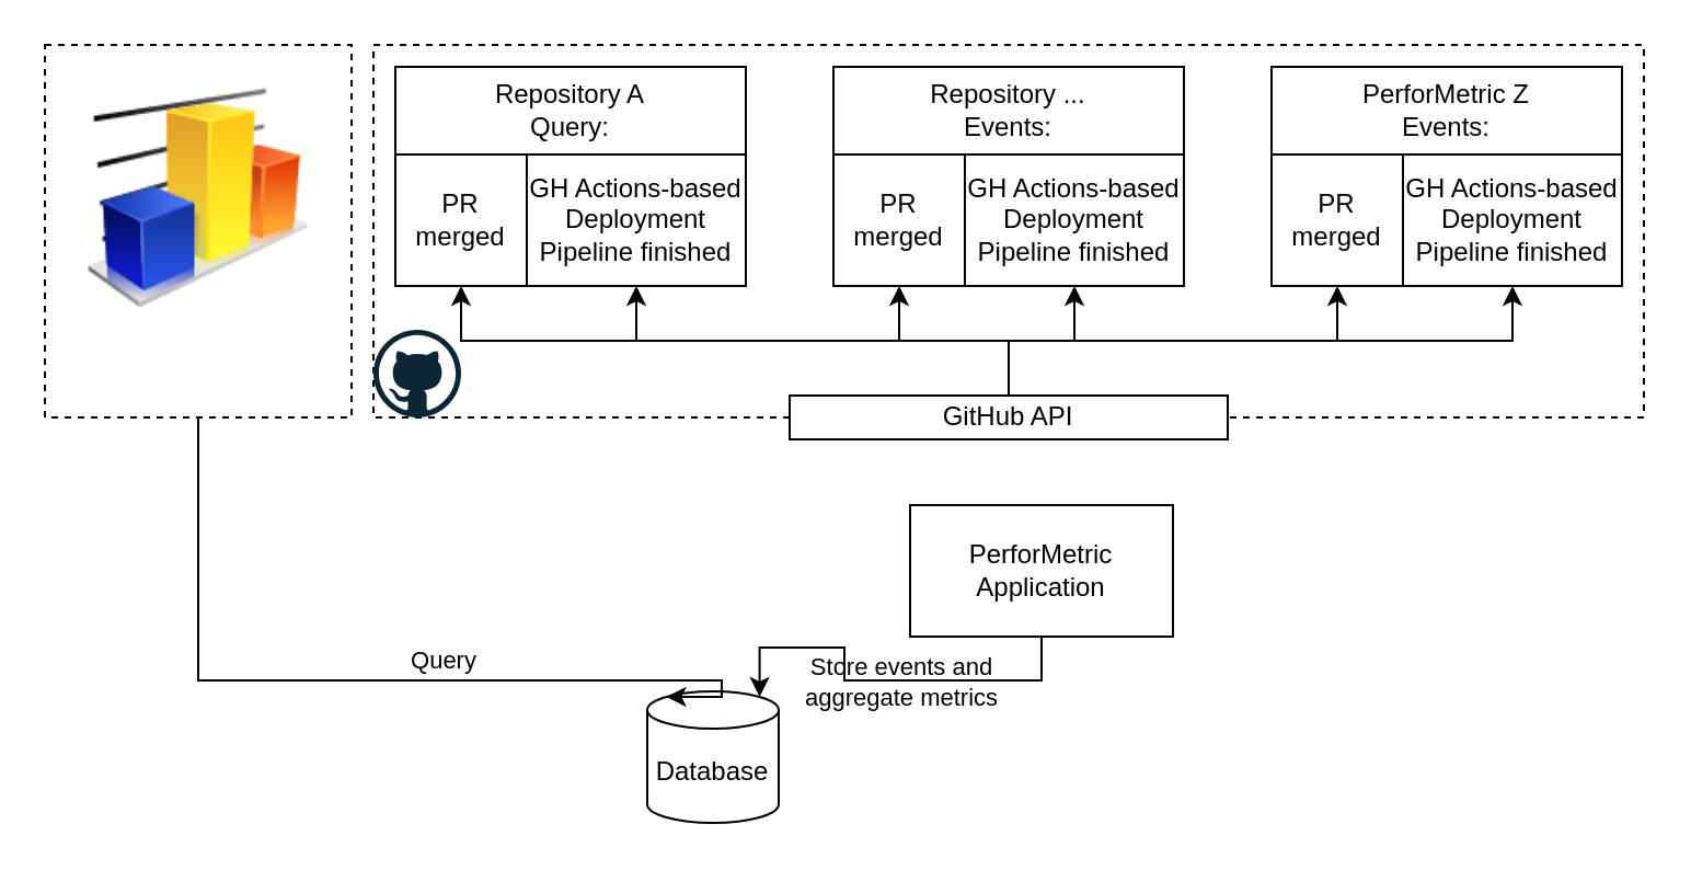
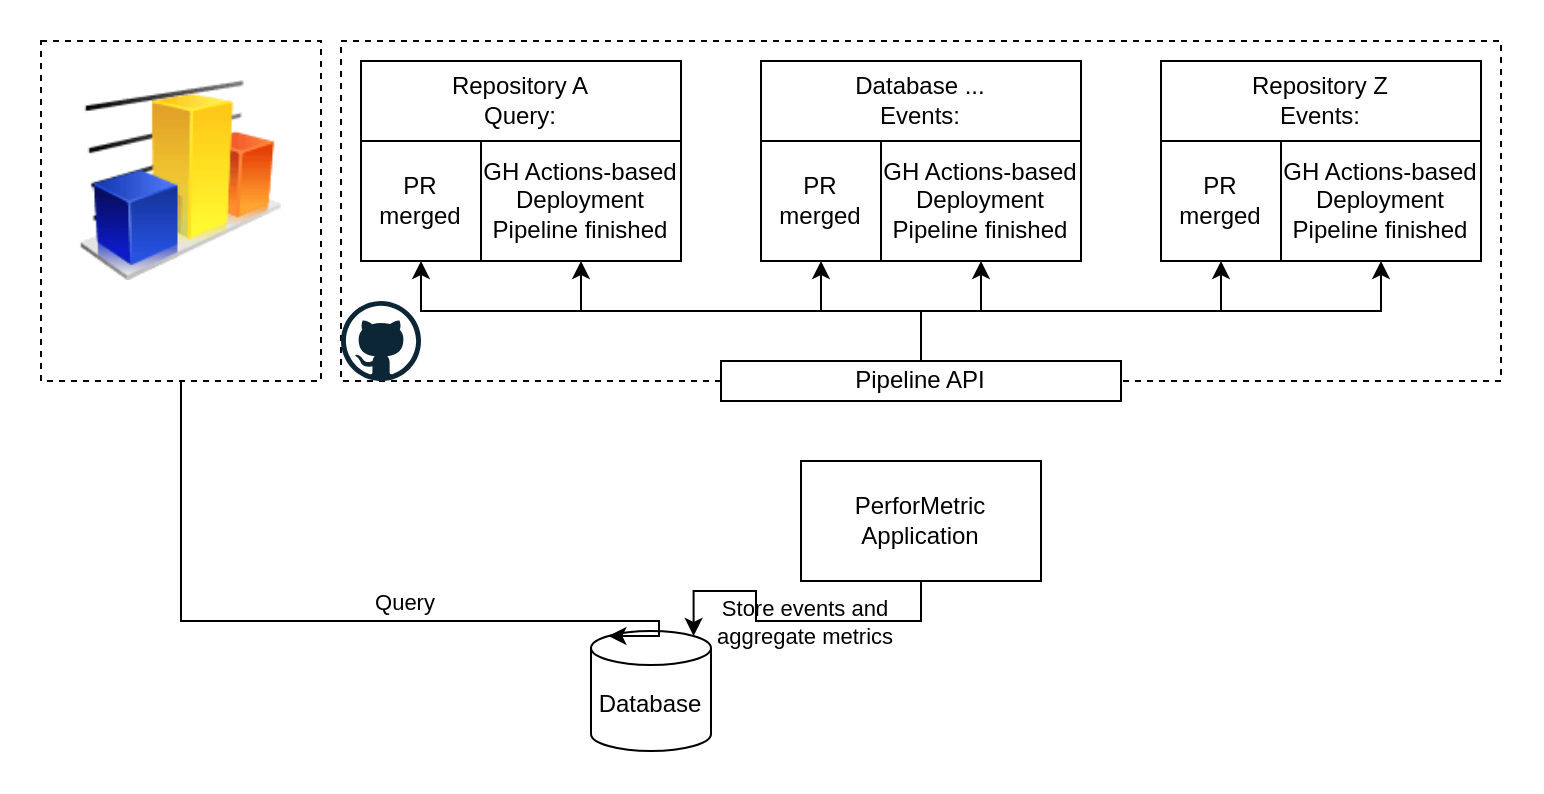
- <mxCell id="18" value="Repository ...&lt;br&gt;Events:" style="rounded=0;whiteSpace=wrap;html=1;fillColor=default;" parent="1" vertex="1"><mxGeometry x="380" y="30" width="160" height="40" as="geometry" /></mxCell>
+ <mxCell id="18" value="Database ...&lt;br&gt;Events:" style="rounded=0;whiteSpace=wrap;html=1;fillColor=default;" parent="1" vertex="1"><mxGeometry x="380" y="30" width="160" height="40" as="geometry" /></mxCell>
- <mxCell id="21" value="PerforMetric Z&lt;br&gt;Events:" style="rounded=0;whiteSpace=wrap;html=1;fillColor=default;" parent="1" vertex="1"><mxGeometry x="580" y="30" width="160" height="40" as="geometry" /></mxCell>
+ <mxCell id="21" value="Repository Z&lt;br&gt;Events:" style="rounded=0;whiteSpace=wrap;html=1;fillColor=default;" parent="1" vertex="1"><mxGeometry x="580" y="30" width="160" height="40" as="geometry" /></mxCell>
- <mxCell id="11" value="GitHub API" style="rounded=0;whiteSpace=wrap;html=1;fillColor=default;" parent="1" vertex="1"><mxGeometry x="360" y="180" width="200" height="20" as="geometry" /></mxCell>
+ <mxCell id="11" value="Pipeline API" style="rounded=0;whiteSpace=wrap;html=1;fillColor=default;" parent="1" vertex="1"><mxGeometry x="360" y="180" width="200" height="20" as="geometry" /></mxCell>
- <mxCell id="14" value="PerforMetric Application" style="rounded=0;whiteSpace=wrap;html=1;fillColor=default;" parent="1" vertex="1"><mxGeometry x="415" y="230" width="120" height="60" as="geometry" /></mxCell>
+ <mxCell id="14" value="PerforMetric Application" style="rounded=0;whiteSpace=wrap;html=1;fillColor=default;" parent="1" vertex="1"><mxGeometry x="400" y="230" width="120" height="60" as="geometry" /></mxCell>
